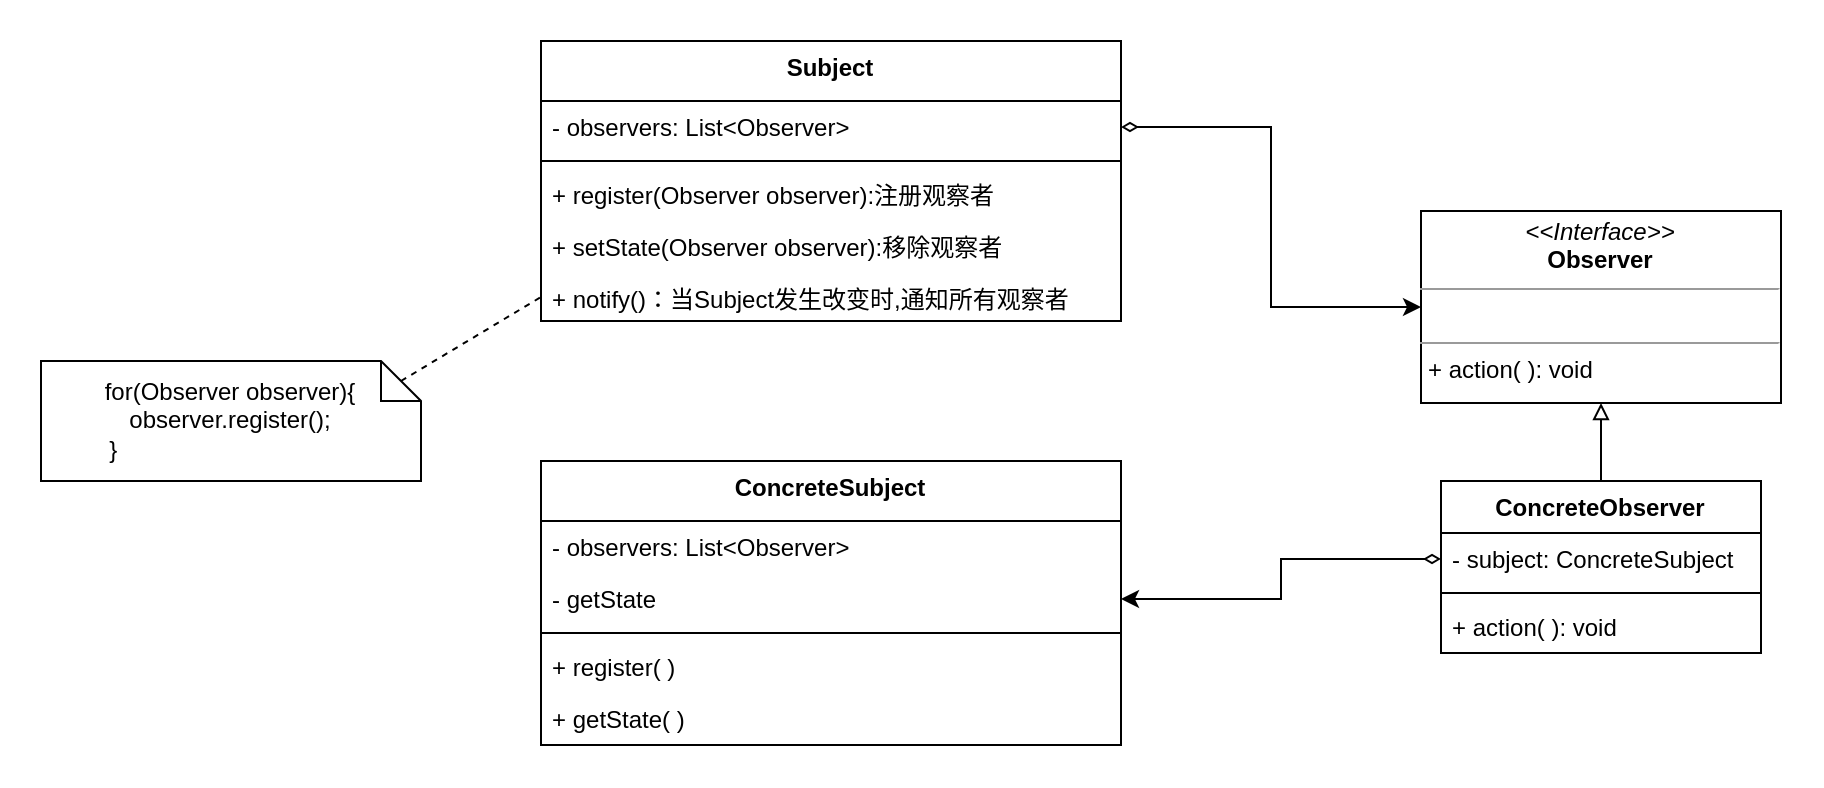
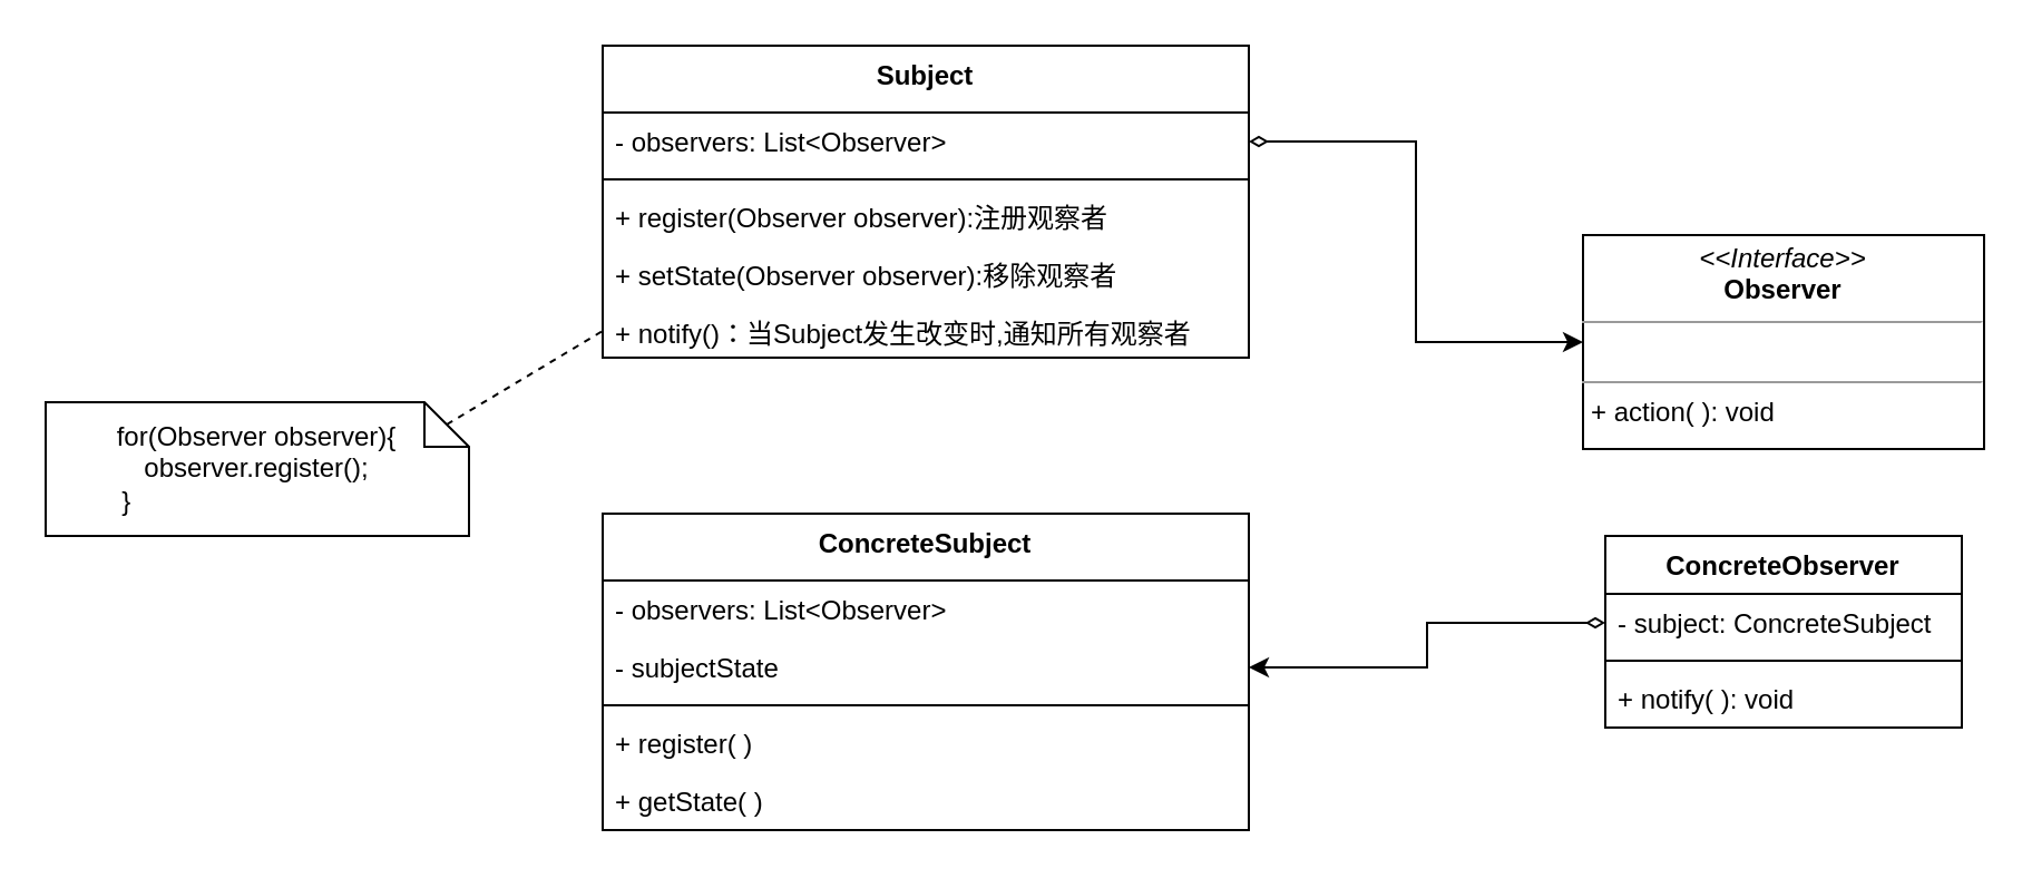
- <mxCell id="9" style="edgeStyle=orthogonalEdgeStyle;rounded=0;orthogonalLoop=1;jettySize=auto;html=1;exitX=0.5;exitY=0;exitDx=0;exitDy=0;entryX=0.5;entryY=1;entryDx=0;entryDy=0;endArrow=block;endFill=0;" edge="1" parent="1" source="10" target="8"><mxGeometry relative="1" as="geometry" /></mxCell>
- <mxCell id="17" value="- getState" style="text;strokeColor=none;fillColor=none;align=left;verticalAlign=top;spacingLeft=4;spacingRight=4;overflow=hidden;rotatable=0;points=[[0,0.5],[1,0.5]];portConstraint=eastwest;" vertex="1" parent="15"><mxGeometry y="56" width="290" height="26" as="geometry" /></mxCell>
+ <mxCell id="17" value="- subjectState" style="text;strokeColor=none;fillColor=none;align=left;verticalAlign=top;spacingLeft=4;spacingRight=4;overflow=hidden;rotatable=0;points=[[0,0.5],[1,0.5]];portConstraint=eastwest;" vertex="1" parent="15"><mxGeometry y="56" width="290" height="26" as="geometry" /></mxCell>
- <mxCell id="13" value="+ action( ): void" style="text;strokeColor=none;fillColor=none;align=left;verticalAlign=top;spacingLeft=4;spacingRight=4;overflow=hidden;rotatable=0;points=[[0,0.5],[1,0.5]];portConstraint=eastwest;" vertex="1" parent="10"><mxGeometry y="60" width="160" height="26" as="geometry" /></mxCell>
+ <mxCell id="13" value="+ notify( ): void" style="text;strokeColor=none;fillColor=none;align=left;verticalAlign=top;spacingLeft=4;spacingRight=4;overflow=hidden;rotatable=0;points=[[0,0.5],[1,0.5]];portConstraint=eastwest;" vertex="1" parent="10"><mxGeometry y="60" width="160" height="26" as="geometry" /></mxCell>
